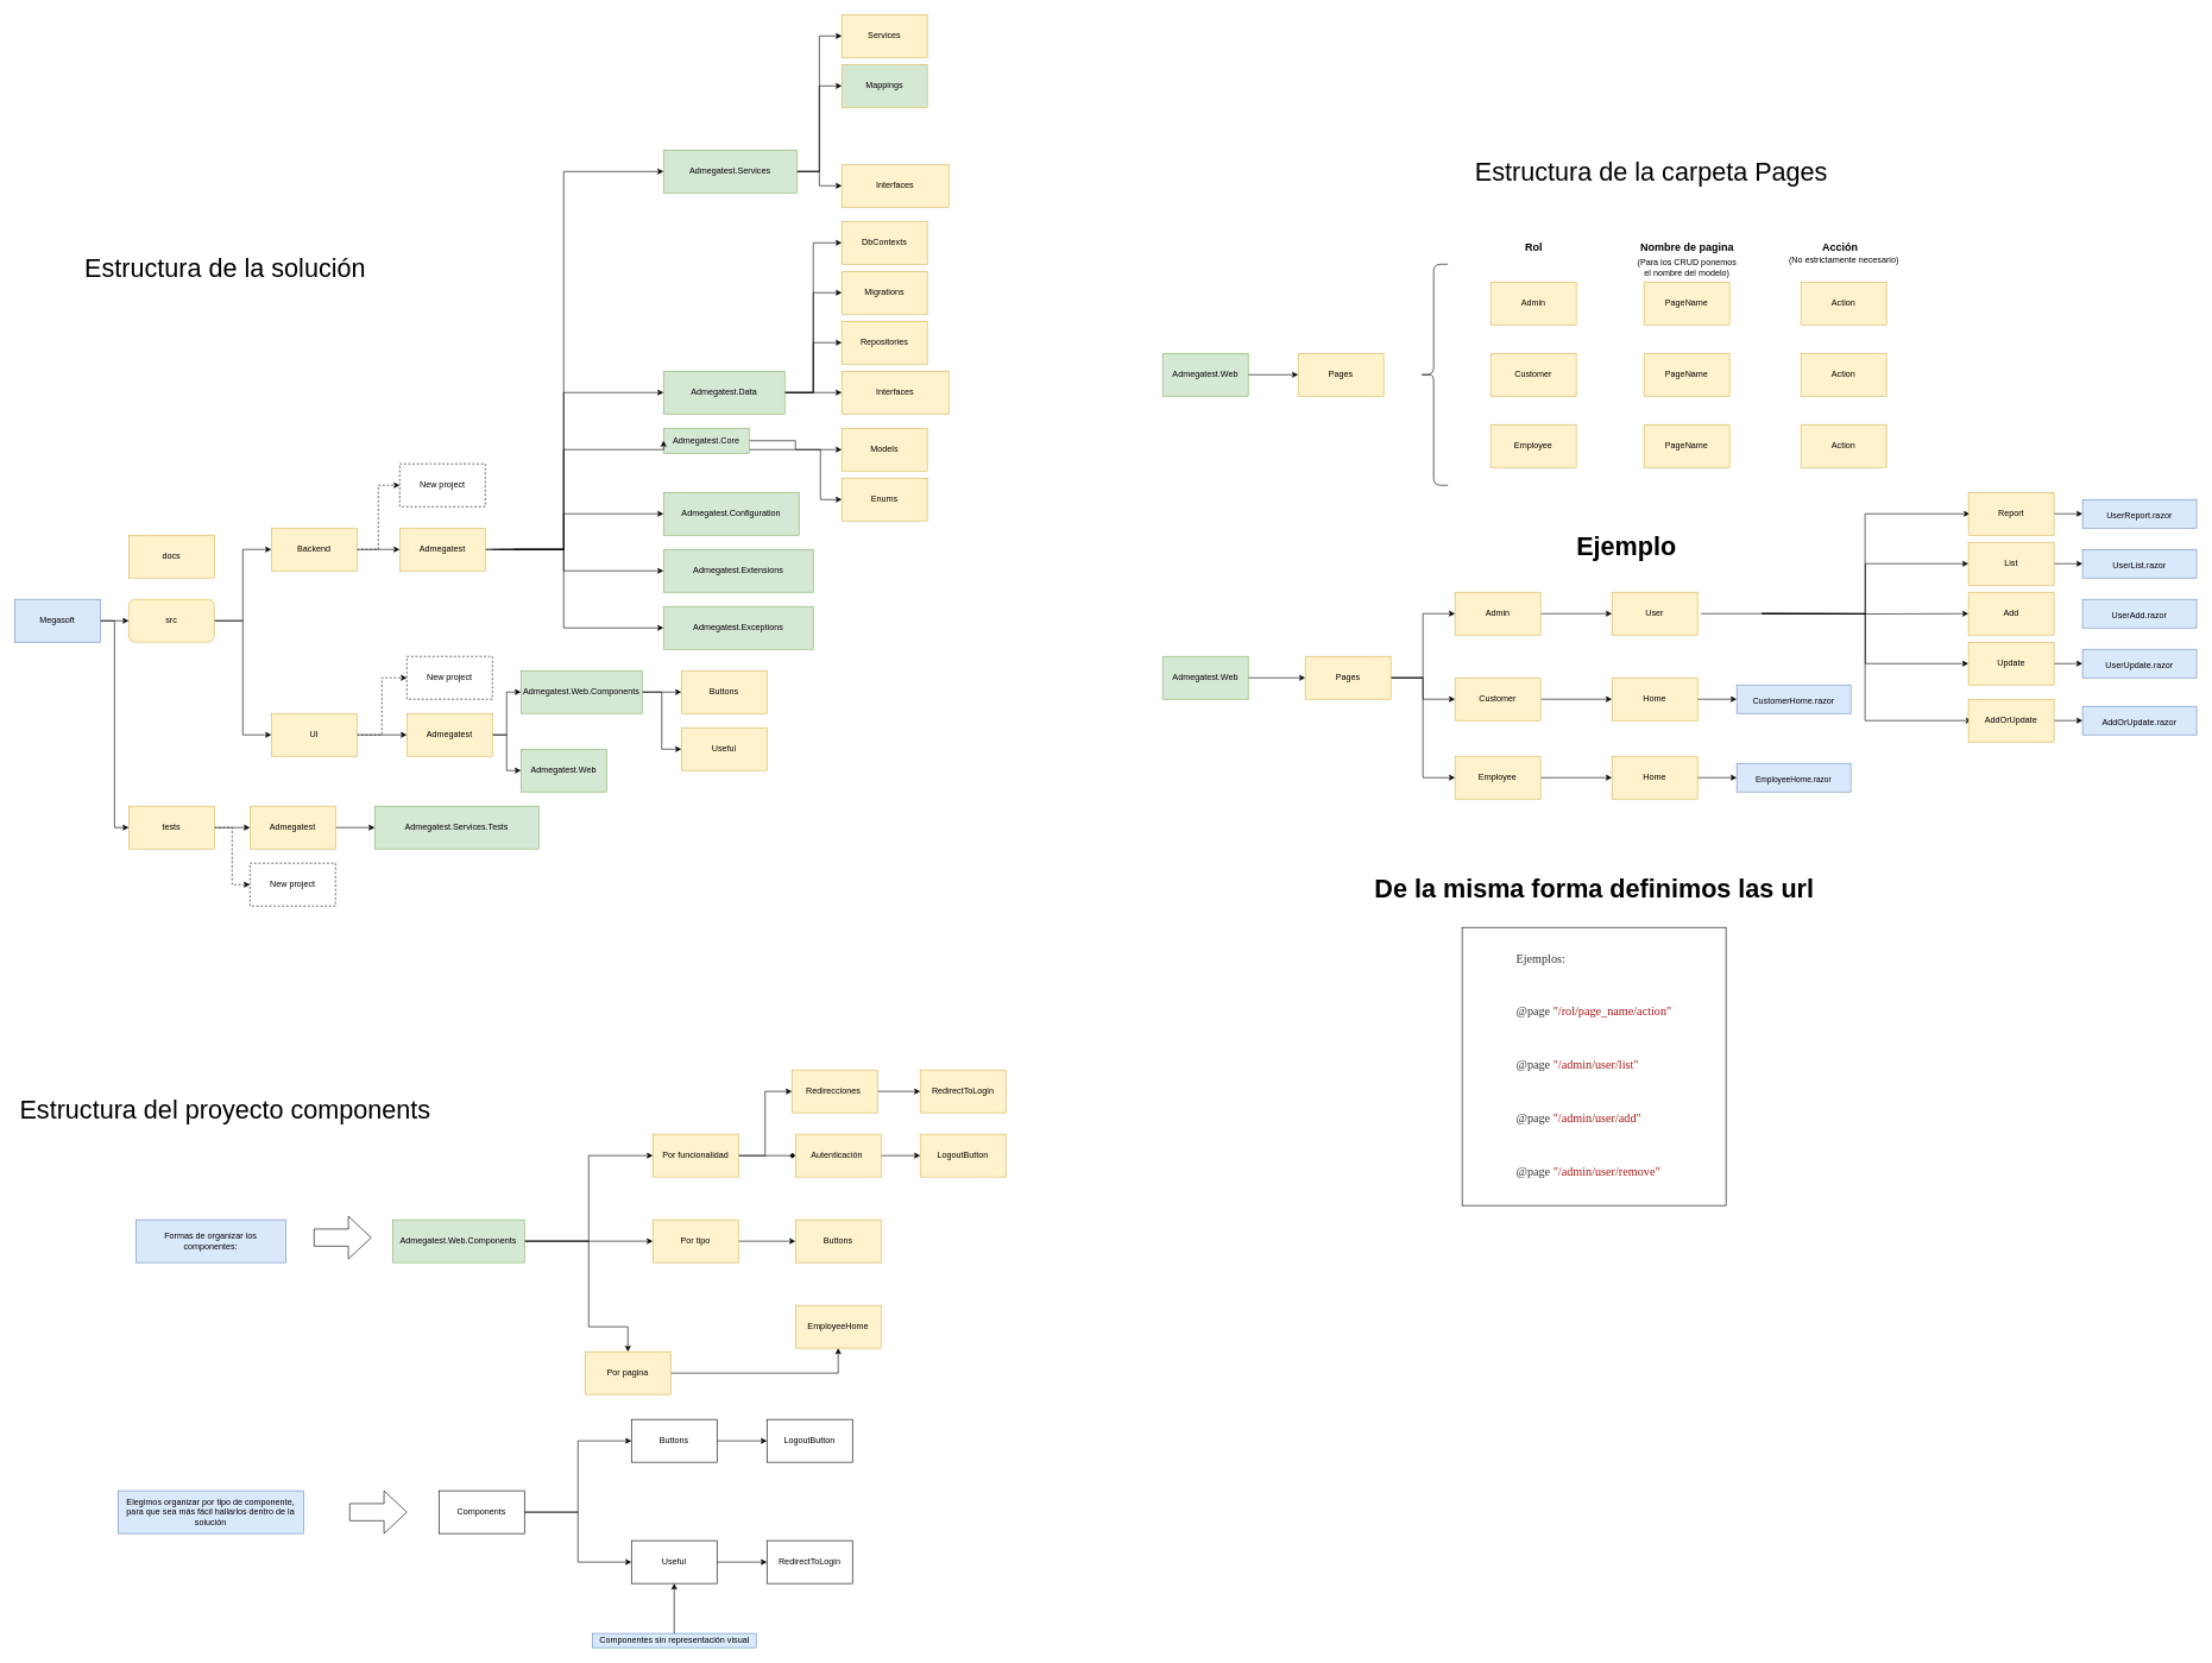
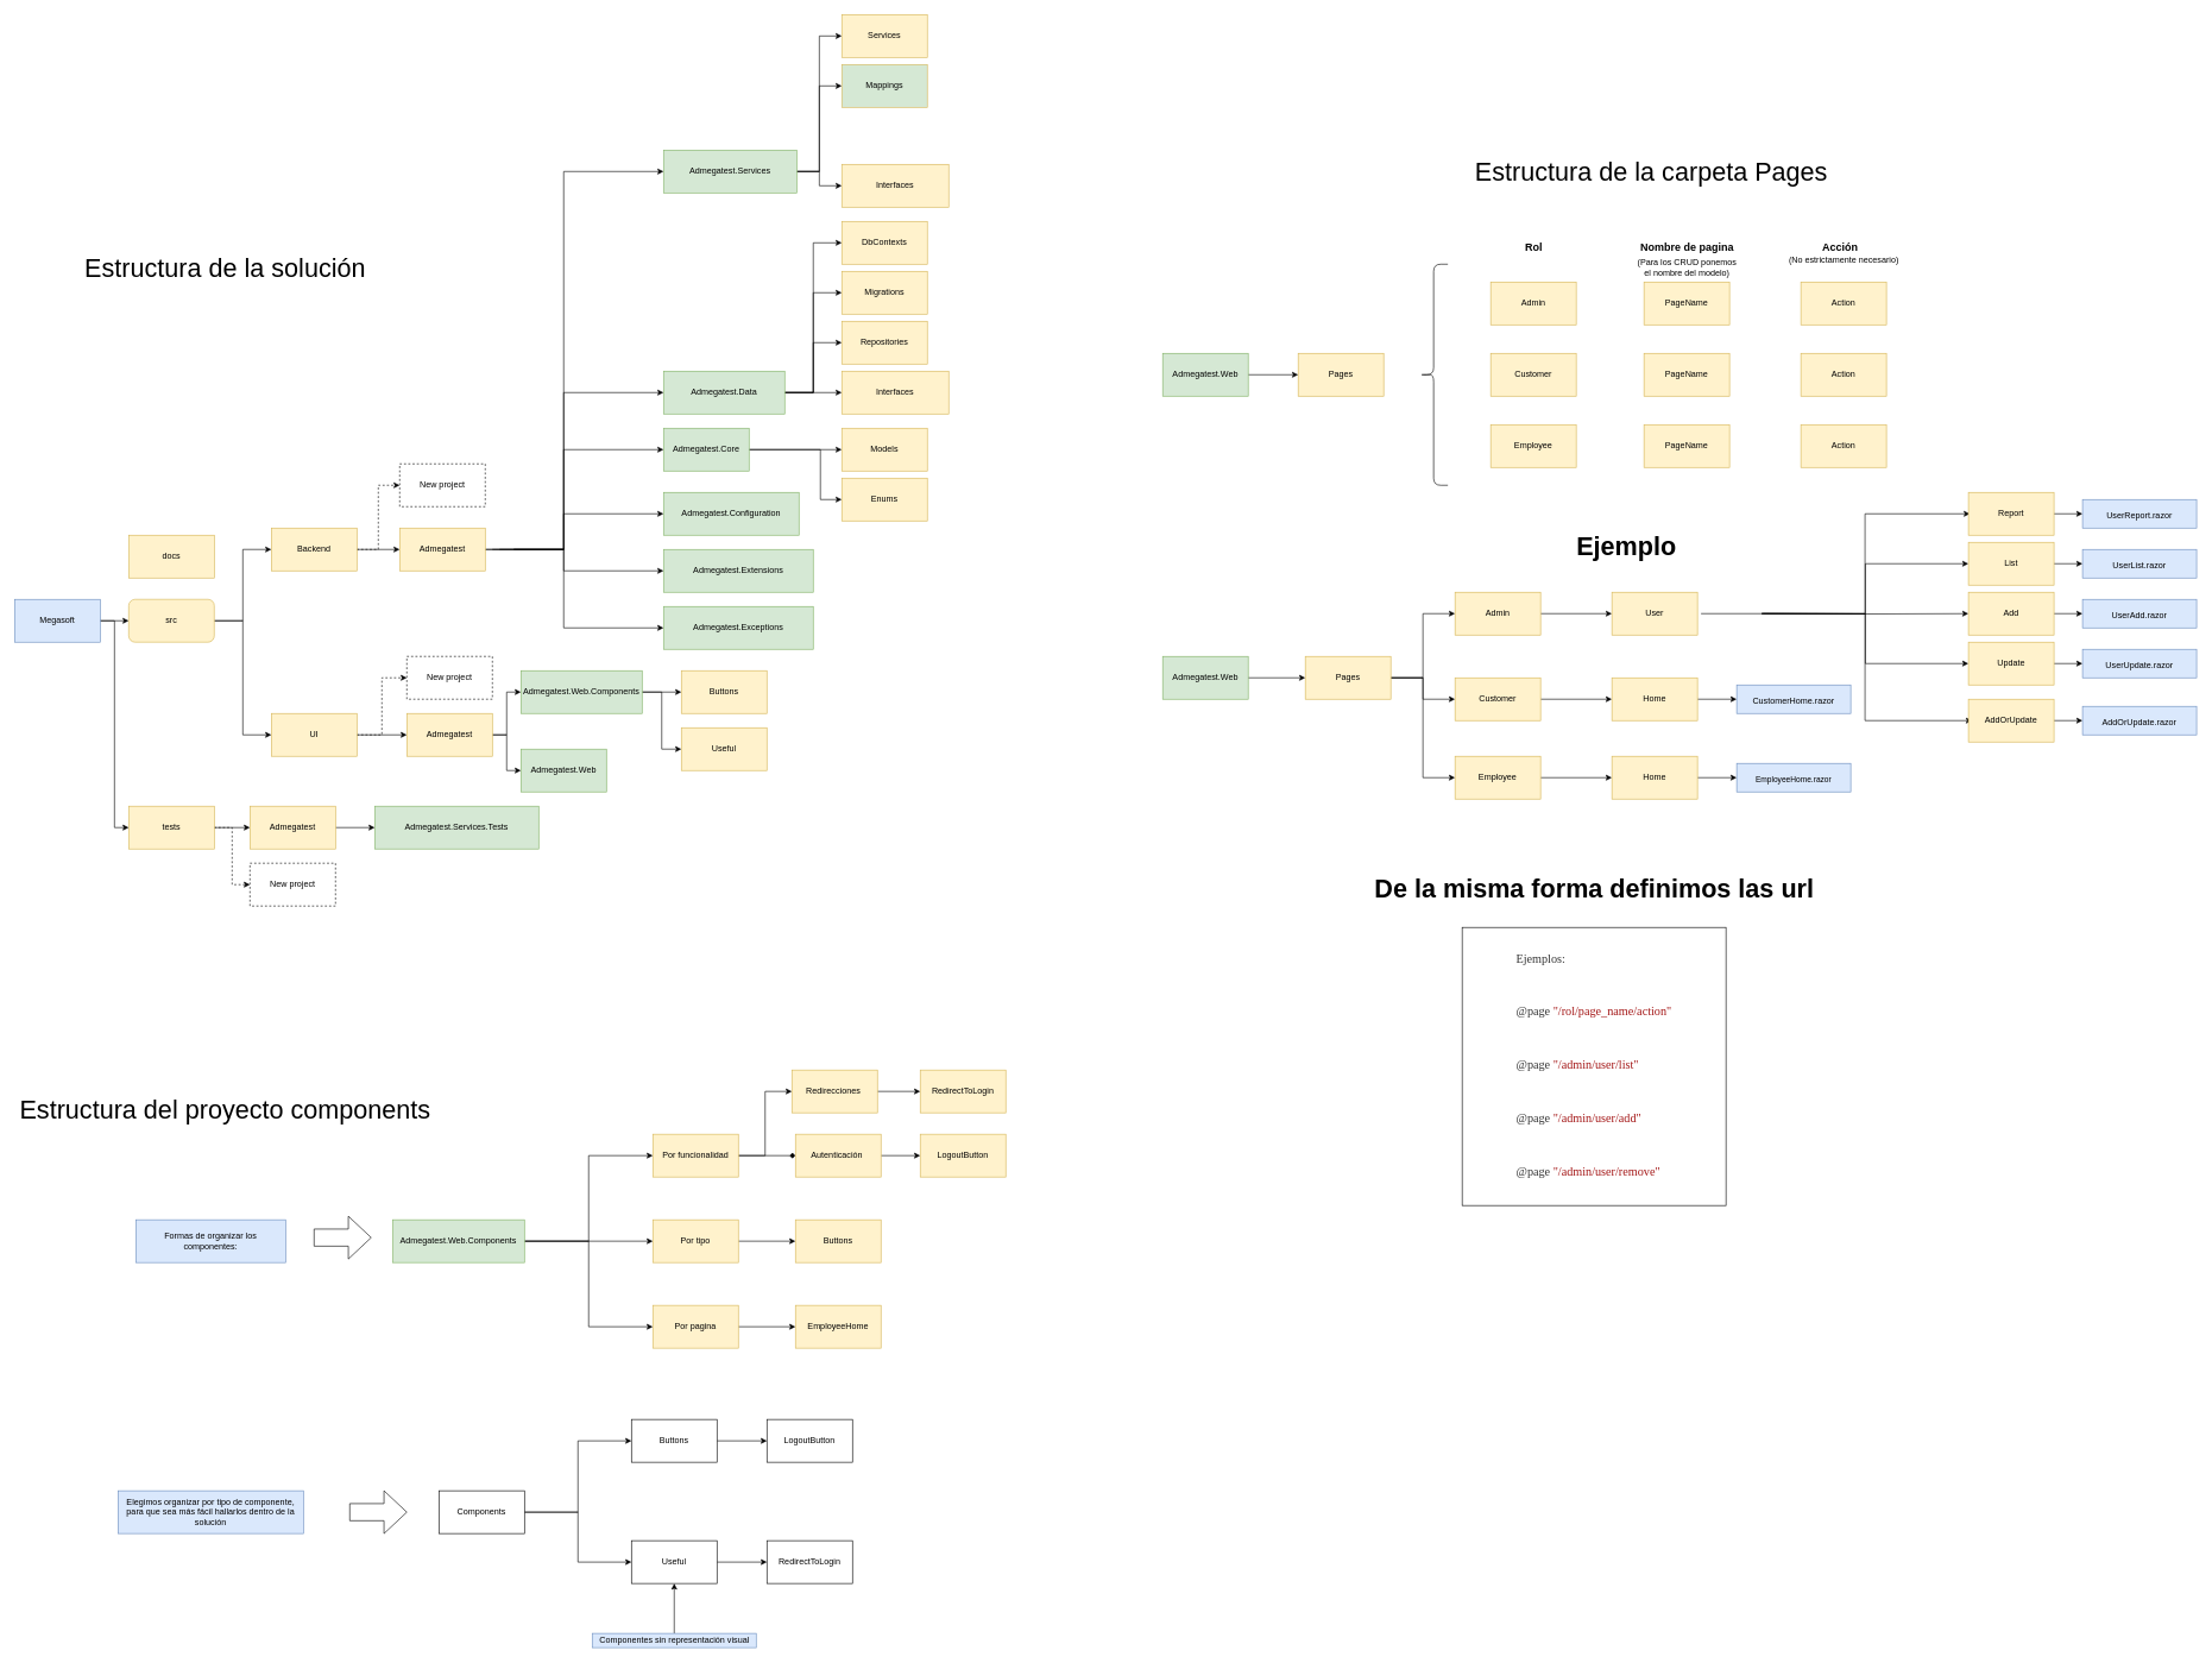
- <mxCell id="12" value="Admegatest.Core" style="whiteSpace=wrap;html=1;fillColor=#d5e8d4;strokeColor=#82b366;" parent="1" vertex="1"><mxGeometry x="930" y="600" width="120" height="35" as="geometry" /></mxCell>
+ <mxCell id="12" value="Admegatest.Core" style="whiteSpace=wrap;html=1;fillColor=#d5e8d4;strokeColor=#82b366;" parent="1" vertex="1"><mxGeometry x="930" y="600" width="120" height="60" as="geometry" /></mxCell>
+ <mxCell id="134" style="edgeStyle=orthogonalEdgeStyle;rounded=0;orthogonalLoop=1;jettySize=auto;html=1;entryX=0;entryY=0.5;entryDx=0;entryDy=0;fontSize=12;" edge="1" parent="1" source="135" target="152"><mxGeometry relative="1" as="geometry" /></mxCell>
- <mxCell id="73" value="Por pagina" style="whiteSpace=wrap;html=1;fillColor=#fff2cc;strokeColor=#d6b656;" parent="1" vertex="1"><mxGeometry x="820" y="1895" width="120" height="60" as="geometry" /></mxCell>
+ <mxCell id="73" value="Por pagina" style="whiteSpace=wrap;html=1;fillColor=#fff2cc;strokeColor=#d6b656;" parent="1" vertex="1"><mxGeometry x="915" y="1830" width="120" height="60" as="geometry" /></mxCell>
